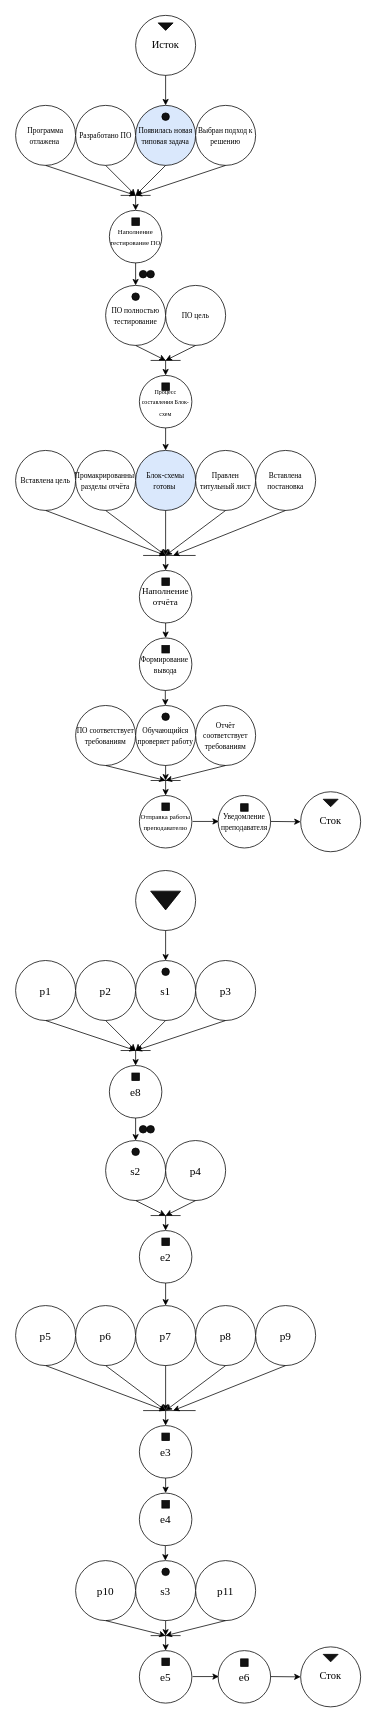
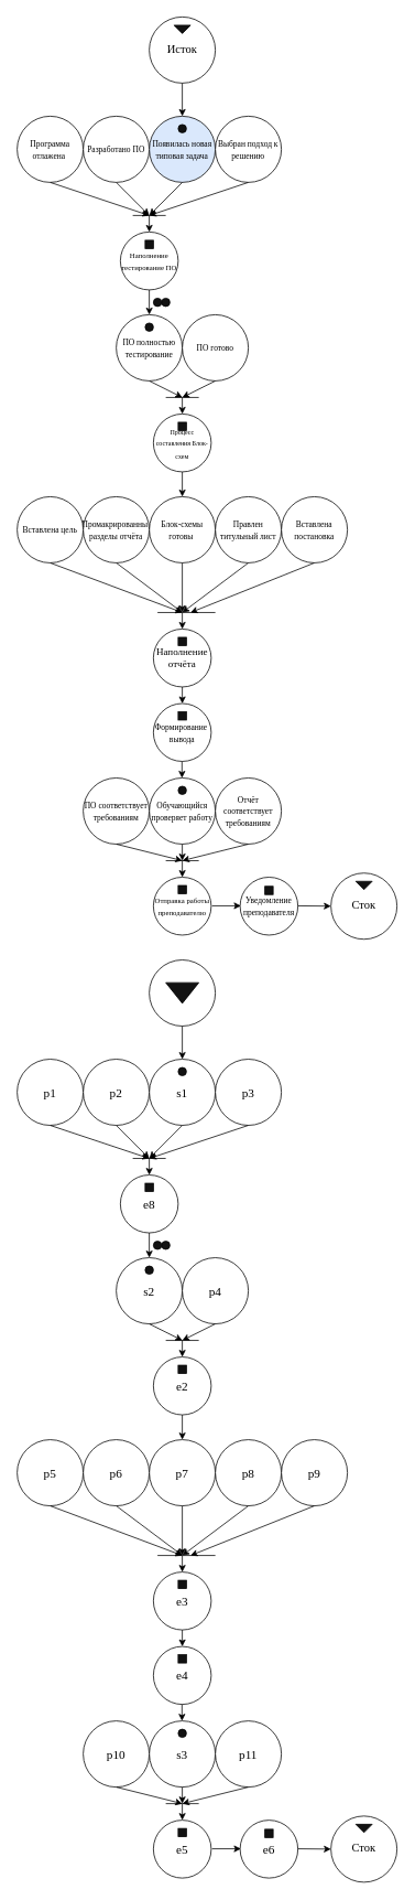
- <mxCell id="23" value="&lt;font face=&quot;Times New Roman&quot;&gt;&lt;span style=&quot;font-size: 10px;&quot;&gt;ПО цель&lt;/span&gt;&lt;/font&gt;" style="ellipse;whiteSpace=wrap;html=1;aspect=fixed;" parent="1" vertex="1"><mxGeometry x="220" y="380" width="80" height="80" as="geometry" /></mxCell>
+ <mxCell id="23" value="&lt;font face=&quot;Times New Roman&quot;&gt;&lt;span style=&quot;font-size: 10px;&quot;&gt;ПО готово&lt;/span&gt;&lt;/font&gt;" style="ellipse;whiteSpace=wrap;html=1;aspect=fixed;" parent="1" vertex="1"><mxGeometry x="220" y="380" width="80" height="80" as="geometry" /></mxCell>
- <mxCell id="31" value="&lt;font face=&quot;Times New Roman&quot;&gt;&lt;span style=&quot;font-size: 10px;&quot;&gt;Блок-схемы готовы&amp;nbsp;&lt;/span&gt;&lt;/font&gt;" style="ellipse;whiteSpace=wrap;html=1;aspect=fixed;fillColor=#dae8fc;" parent="1" vertex="1"><mxGeometry x="180" y="600" width="80" height="80" as="geometry" /></mxCell>
+ <mxCell id="31" value="&lt;font face=&quot;Times New Roman&quot;&gt;&lt;span style=&quot;font-size: 10px;&quot;&gt;Блок-схемы готовы&amp;nbsp;&lt;/span&gt;&lt;/font&gt;" style="ellipse;whiteSpace=wrap;html=1;aspect=fixed;" parent="1" vertex="1"><mxGeometry x="180" y="600" width="80" height="80" as="geometry" /></mxCell>
